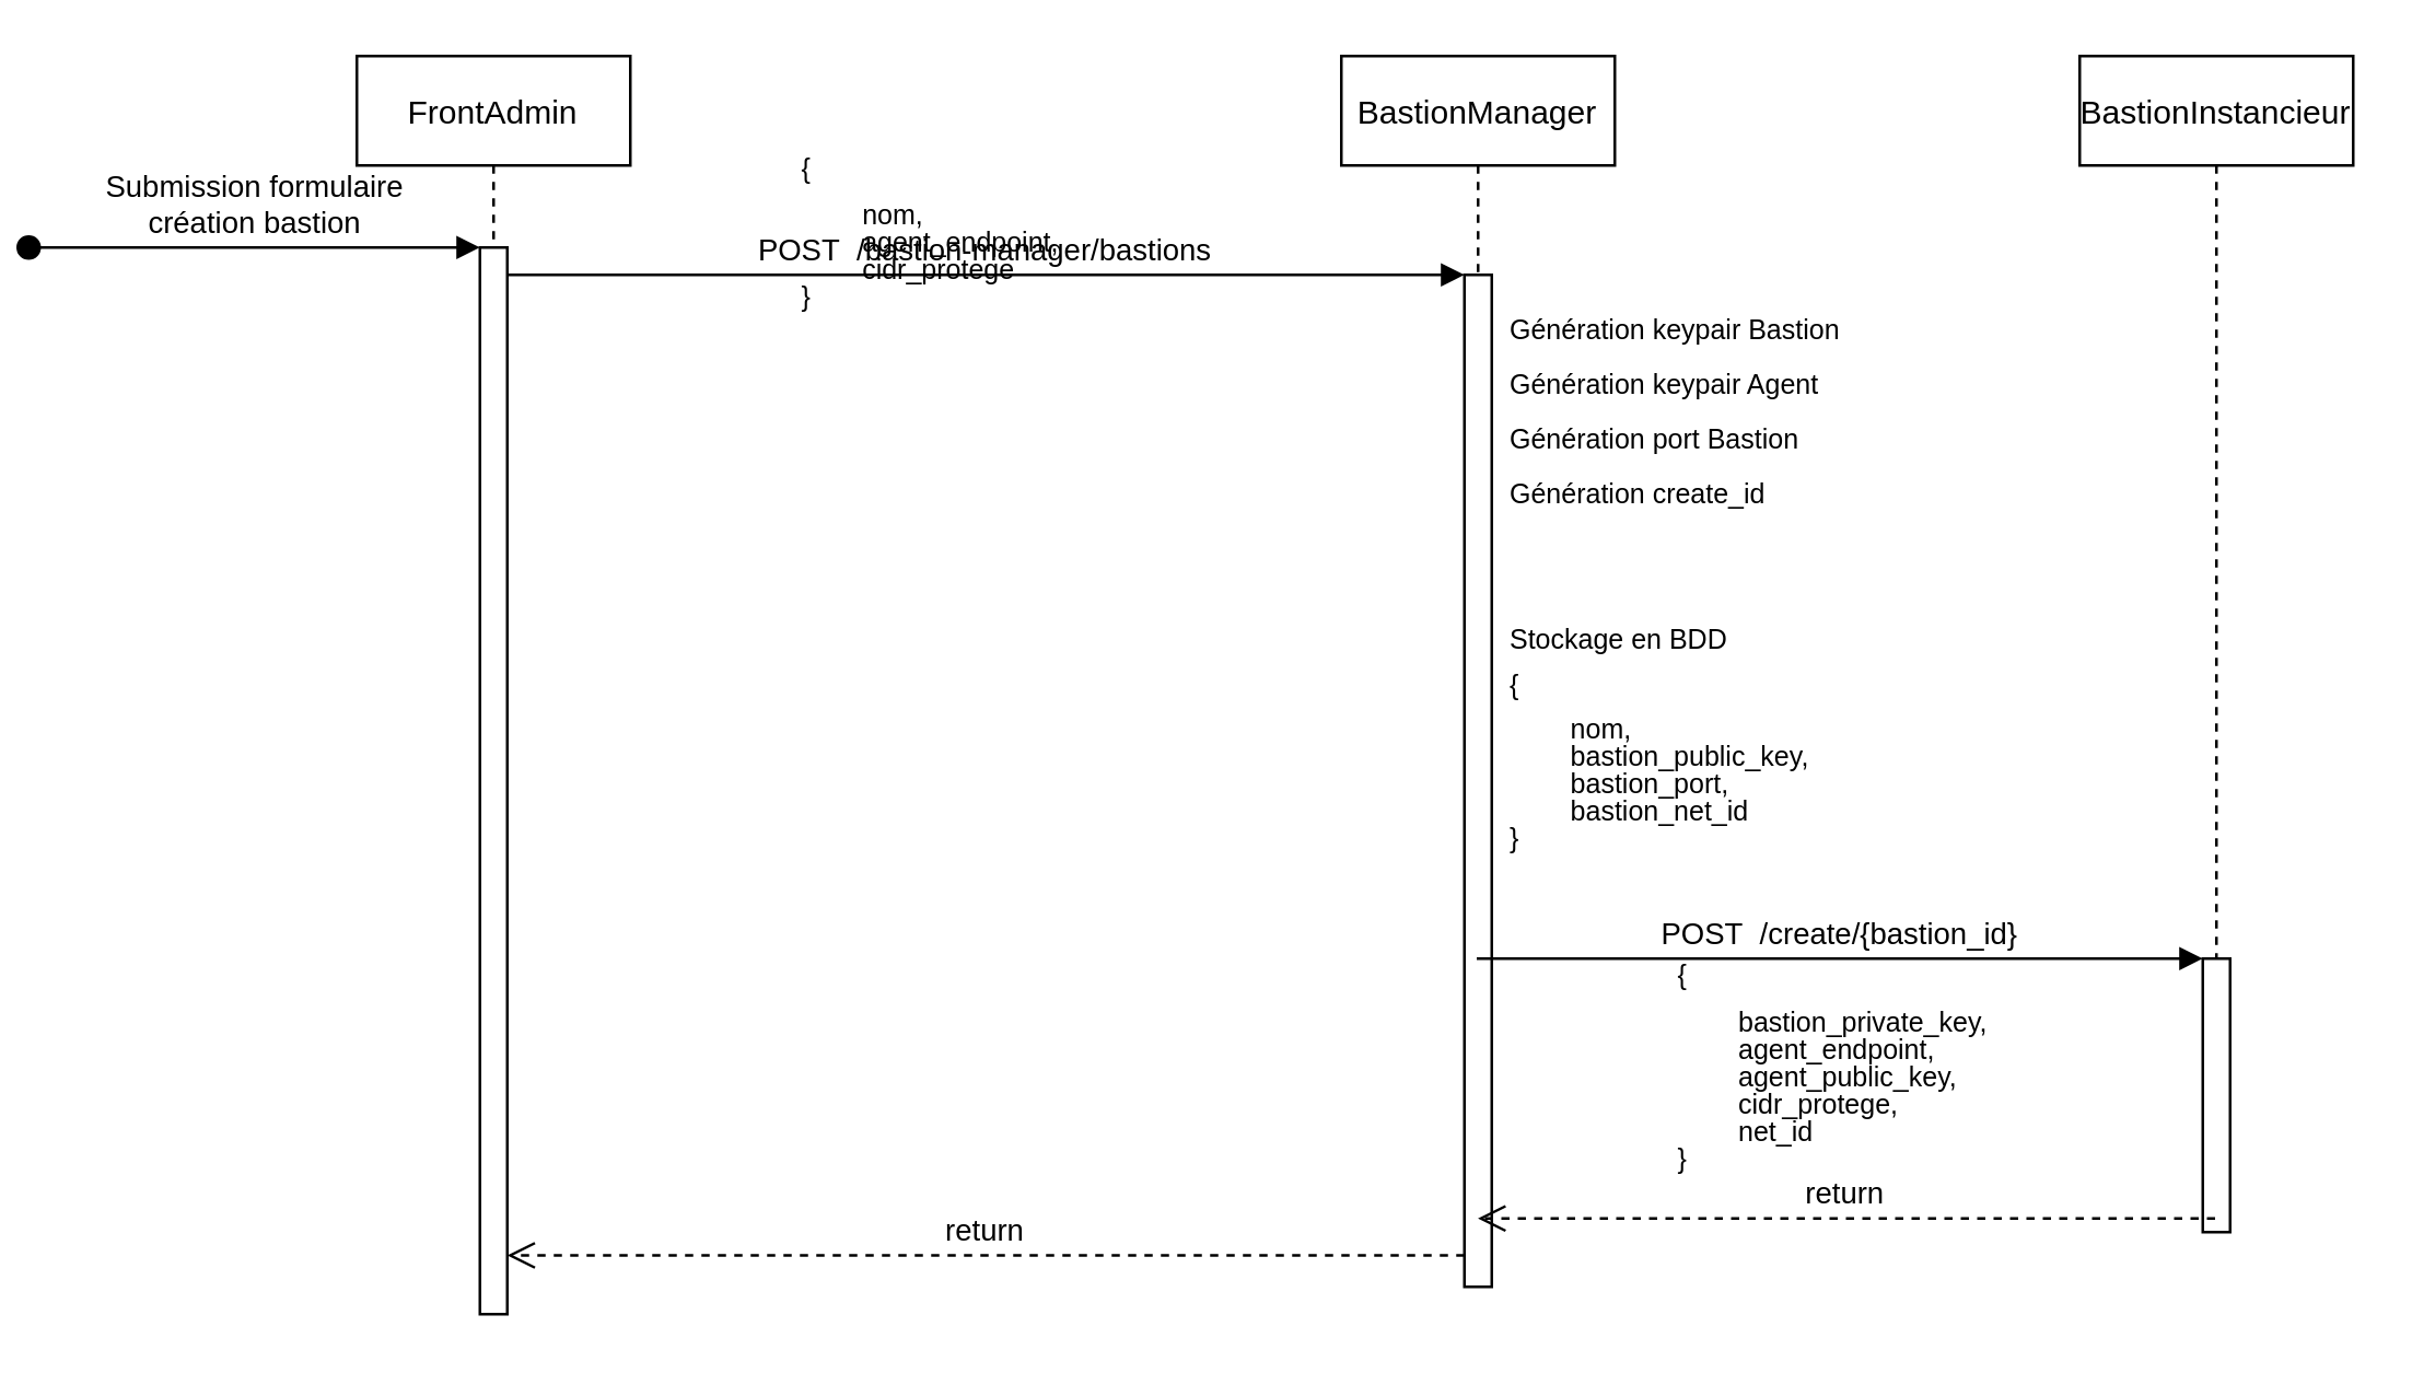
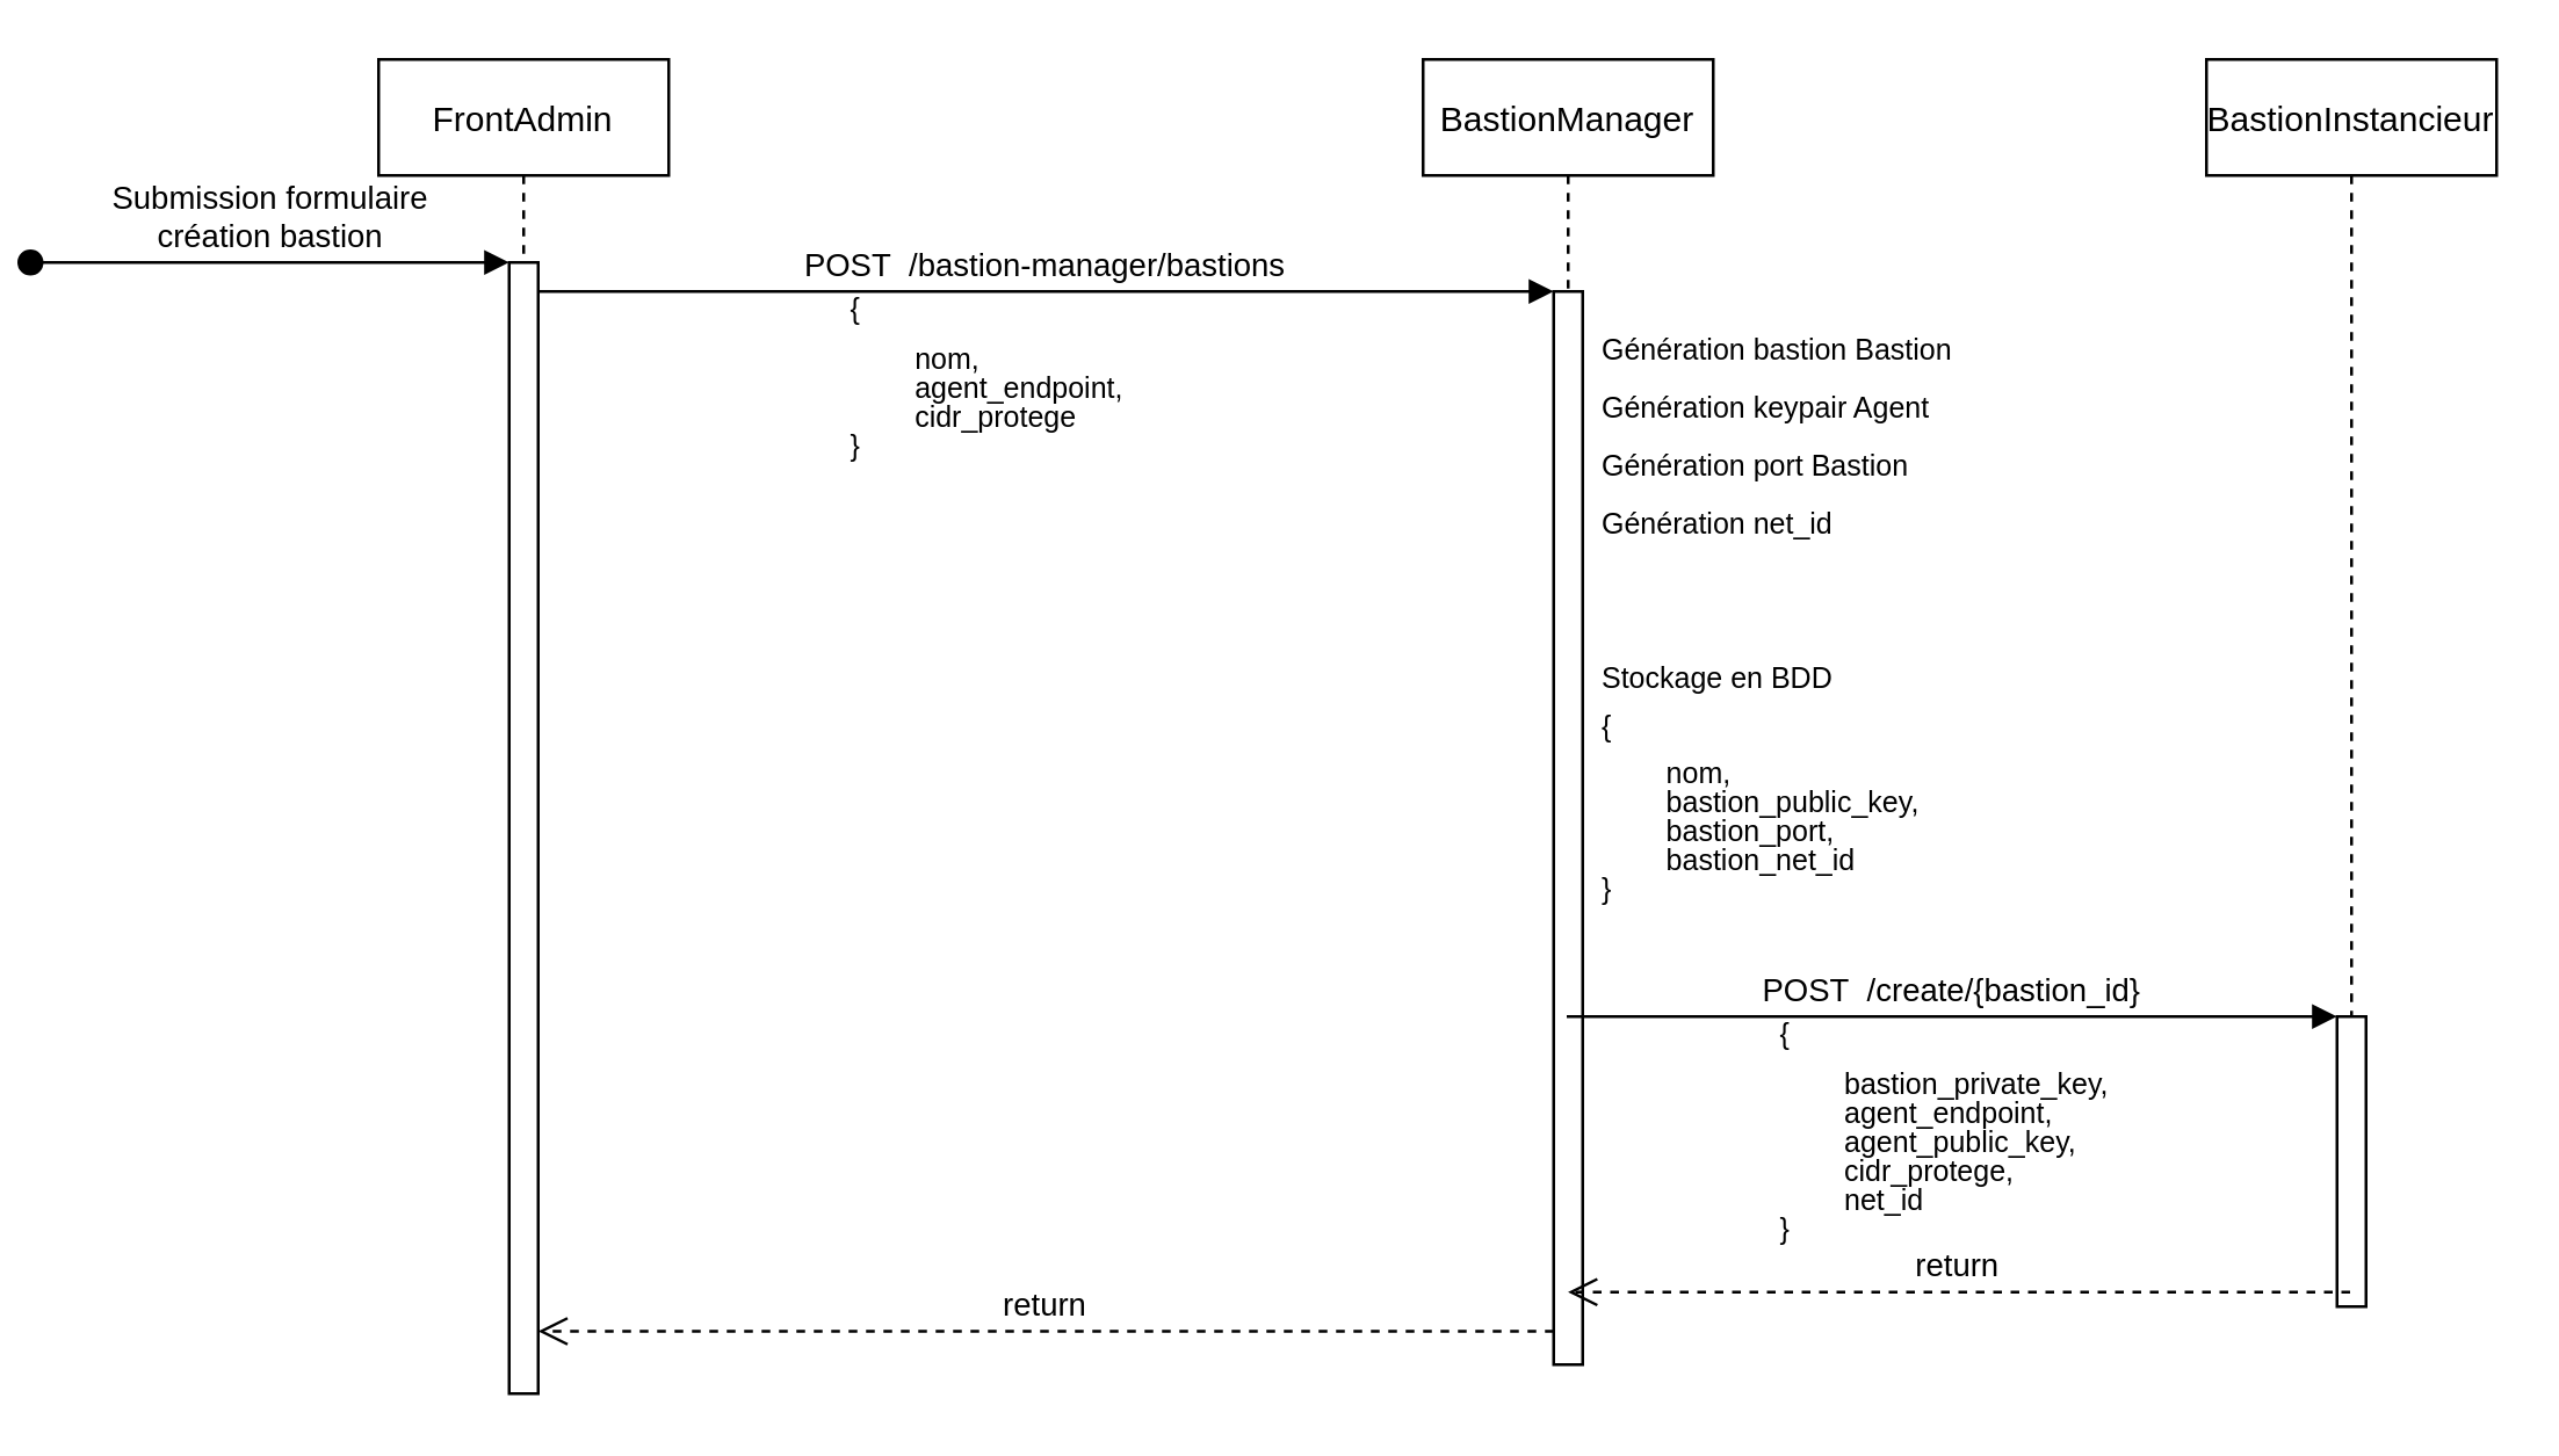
- <mxCell id="9" value="&lt;p style=&quot;line-height: 100%;&quot;&gt;&lt;/p&gt;&lt;h1 style=&quot;border-color: var(--border-color); text-align: left; line-height: 100%; font-size: 10px;&quot;&gt;&lt;span style=&quot;font-weight: normal;&quot;&gt;&lt;font style=&quot;font-size: 10px;&quot;&gt;{&lt;br style=&quot;border-color: var(--border-color);&quot;&gt;&lt;/font&gt;&lt;/span&gt;&lt;/h1&gt;&lt;div style=&quot;border-color: var(--border-color); text-align: left; line-height: 100%; font-size: 10px;&quot;&gt;&lt;span style=&quot;border-color: var(--border-color); background-color: initial;&quot;&gt;&lt;font style=&quot;font-size: 10px;&quot;&gt;&lt;span style=&quot;border-color: var(--border-color);&quot;&gt;&#09;&lt;/span&gt;&lt;span style=&quot;white-space: pre;&quot;&gt;&#09;&lt;/span&gt;nom,&lt;br style=&quot;border-color: var(--border-color);&quot;&gt;&lt;/font&gt;&lt;/span&gt;&lt;/div&gt;&lt;div style=&quot;border-color: var(--border-color); text-align: left; line-height: 100%; font-size: 10px;&quot;&gt;&lt;span style=&quot;border-color: var(--border-color); background-color: initial;&quot;&gt;&lt;font style=&quot;font-size: 10px;&quot;&gt;&lt;span style=&quot;border-color: var(--border-color);&quot;&gt;&#09;&lt;/span&gt;&lt;span style=&quot;white-space: pre;&quot;&gt;&#09;&lt;/span&gt;agent_endpoint,&lt;br style=&quot;border-color: var(--border-color);&quot;&gt;&lt;/font&gt;&lt;/span&gt;&lt;/div&gt;&lt;div style=&quot;border-color: var(--border-color); text-align: left; line-height: 100%; font-size: 10px;&quot;&gt;&lt;span style=&quot;border-color: var(--border-color); background-color: initial;&quot;&gt;&lt;font style=&quot;font-size: 10px;&quot;&gt;&lt;span style=&quot;border-color: var(--border-color);&quot;&gt;&#09;&lt;/span&gt;&lt;span style=&quot;white-space: pre;&quot;&gt;&#09;&lt;/span&gt;cidr_protege&lt;br style=&quot;border-color: var(--border-color);&quot;&gt;&lt;/font&gt;&lt;/span&gt;&lt;/div&gt;&lt;div style=&quot;border-color: var(--border-color); text-align: left; line-height: 100%; font-size: 10px;&quot;&gt;&lt;span style=&quot;border-color: var(--border-color); background-color: initial;&quot;&gt;&lt;font style=&quot;font-size: 10px;&quot;&gt;}&lt;/font&gt;&lt;/span&gt;&lt;/div&gt;&lt;p&gt;&lt;/p&gt;" style="text;html=1;strokeColor=none;fillColor=none;align=center;verticalAlign=middle;whiteSpace=wrap;rounded=0;" vertex="1" parent="1"><mxGeometry x="170" y="55" width="120" height="60" as="geometry" /></mxCell>
+ <mxCell id="9" value="&lt;p style=&quot;line-height: 100%;&quot;&gt;&lt;/p&gt;&lt;h1 style=&quot;border-color: var(--border-color); text-align: left; line-height: 100%; font-size: 10px;&quot;&gt;&lt;span style=&quot;font-weight: normal;&quot;&gt;&lt;font style=&quot;font-size: 10px;&quot;&gt;{&lt;br style=&quot;border-color: var(--border-color);&quot;&gt;&lt;/font&gt;&lt;/span&gt;&lt;/h1&gt;&lt;div style=&quot;border-color: var(--border-color); text-align: left; line-height: 100%; font-size: 10px;&quot;&gt;&lt;span style=&quot;border-color: var(--border-color); background-color: initial;&quot;&gt;&lt;font style=&quot;font-size: 10px;&quot;&gt;&lt;span style=&quot;border-color: var(--border-color);&quot;&gt;&#09;&lt;/span&gt;&lt;span style=&quot;white-space: pre;&quot;&gt;&#09;&lt;/span&gt;nom,&lt;br style=&quot;border-color: var(--border-color);&quot;&gt;&lt;/font&gt;&lt;/span&gt;&lt;/div&gt;&lt;div style=&quot;border-color: var(--border-color); text-align: left; line-height: 100%; font-size: 10px;&quot;&gt;&lt;span style=&quot;border-color: var(--border-color); background-color: initial;&quot;&gt;&lt;font style=&quot;font-size: 10px;&quot;&gt;&lt;span style=&quot;border-color: var(--border-color);&quot;&gt;&#09;&lt;/span&gt;&lt;span style=&quot;white-space: pre;&quot;&gt;&#09;&lt;/span&gt;agent_endpoint,&lt;br style=&quot;border-color: var(--border-color);&quot;&gt;&lt;/font&gt;&lt;/span&gt;&lt;/div&gt;&lt;div style=&quot;border-color: var(--border-color); text-align: left; line-height: 100%; font-size: 10px;&quot;&gt;&lt;span style=&quot;border-color: var(--border-color); background-color: initial;&quot;&gt;&lt;font style=&quot;font-size: 10px;&quot;&gt;&lt;span style=&quot;border-color: var(--border-color);&quot;&gt;&#09;&lt;/span&gt;&lt;span style=&quot;white-space: pre;&quot;&gt;&#09;&lt;/span&gt;cidr_protege&lt;br style=&quot;border-color: var(--border-color);&quot;&gt;&lt;/font&gt;&lt;/span&gt;&lt;/div&gt;&lt;div style=&quot;border-color: var(--border-color); text-align: left; line-height: 100%; font-size: 10px;&quot;&gt;&lt;span style=&quot;border-color: var(--border-color); background-color: initial;&quot;&gt;&lt;font style=&quot;font-size: 10px;&quot;&gt;}&lt;/font&gt;&lt;/span&gt;&lt;/div&gt;&lt;p&gt;&lt;/p&gt;" style="text;html=1;strokeColor=none;fillColor=none;align=center;verticalAlign=middle;whiteSpace=wrap;rounded=0;" vertex="1" parent="1"><mxGeometry x="170" y="100" width="120" height="60" as="geometry" /></mxCell>
- <mxCell id="10" value="Génération keypair Bastion" style="text;html=1;strokeColor=none;fillColor=none;align=left;verticalAlign=middle;whiteSpace=wrap;rounded=0;fontSize=10;" vertex="1" parent="1"><mxGeometry x="440" y="110" width="130" height="20" as="geometry" /></mxCell>
+ <mxCell id="10" value="Génération bastion Bastion" style="text;html=1;strokeColor=none;fillColor=none;align=left;verticalAlign=middle;whiteSpace=wrap;rounded=0;fontSize=10;" vertex="1" parent="1"><mxGeometry x="440" y="110" width="130" height="20" as="geometry" /></mxCell>
- <mxCell id="13" value="Génération create_id" style="text;html=1;strokeColor=none;fillColor=none;align=left;verticalAlign=middle;whiteSpace=wrap;rounded=0;fontSize=10;" vertex="1" parent="1"><mxGeometry x="440" y="170" width="130" height="20" as="geometry" /></mxCell>
+ <mxCell id="13" value="Génération net_id" style="text;html=1;strokeColor=none;fillColor=none;align=left;verticalAlign=middle;whiteSpace=wrap;rounded=0;fontSize=10;" vertex="1" parent="1"><mxGeometry x="440" y="170" width="130" height="20" as="geometry" /></mxCell>
